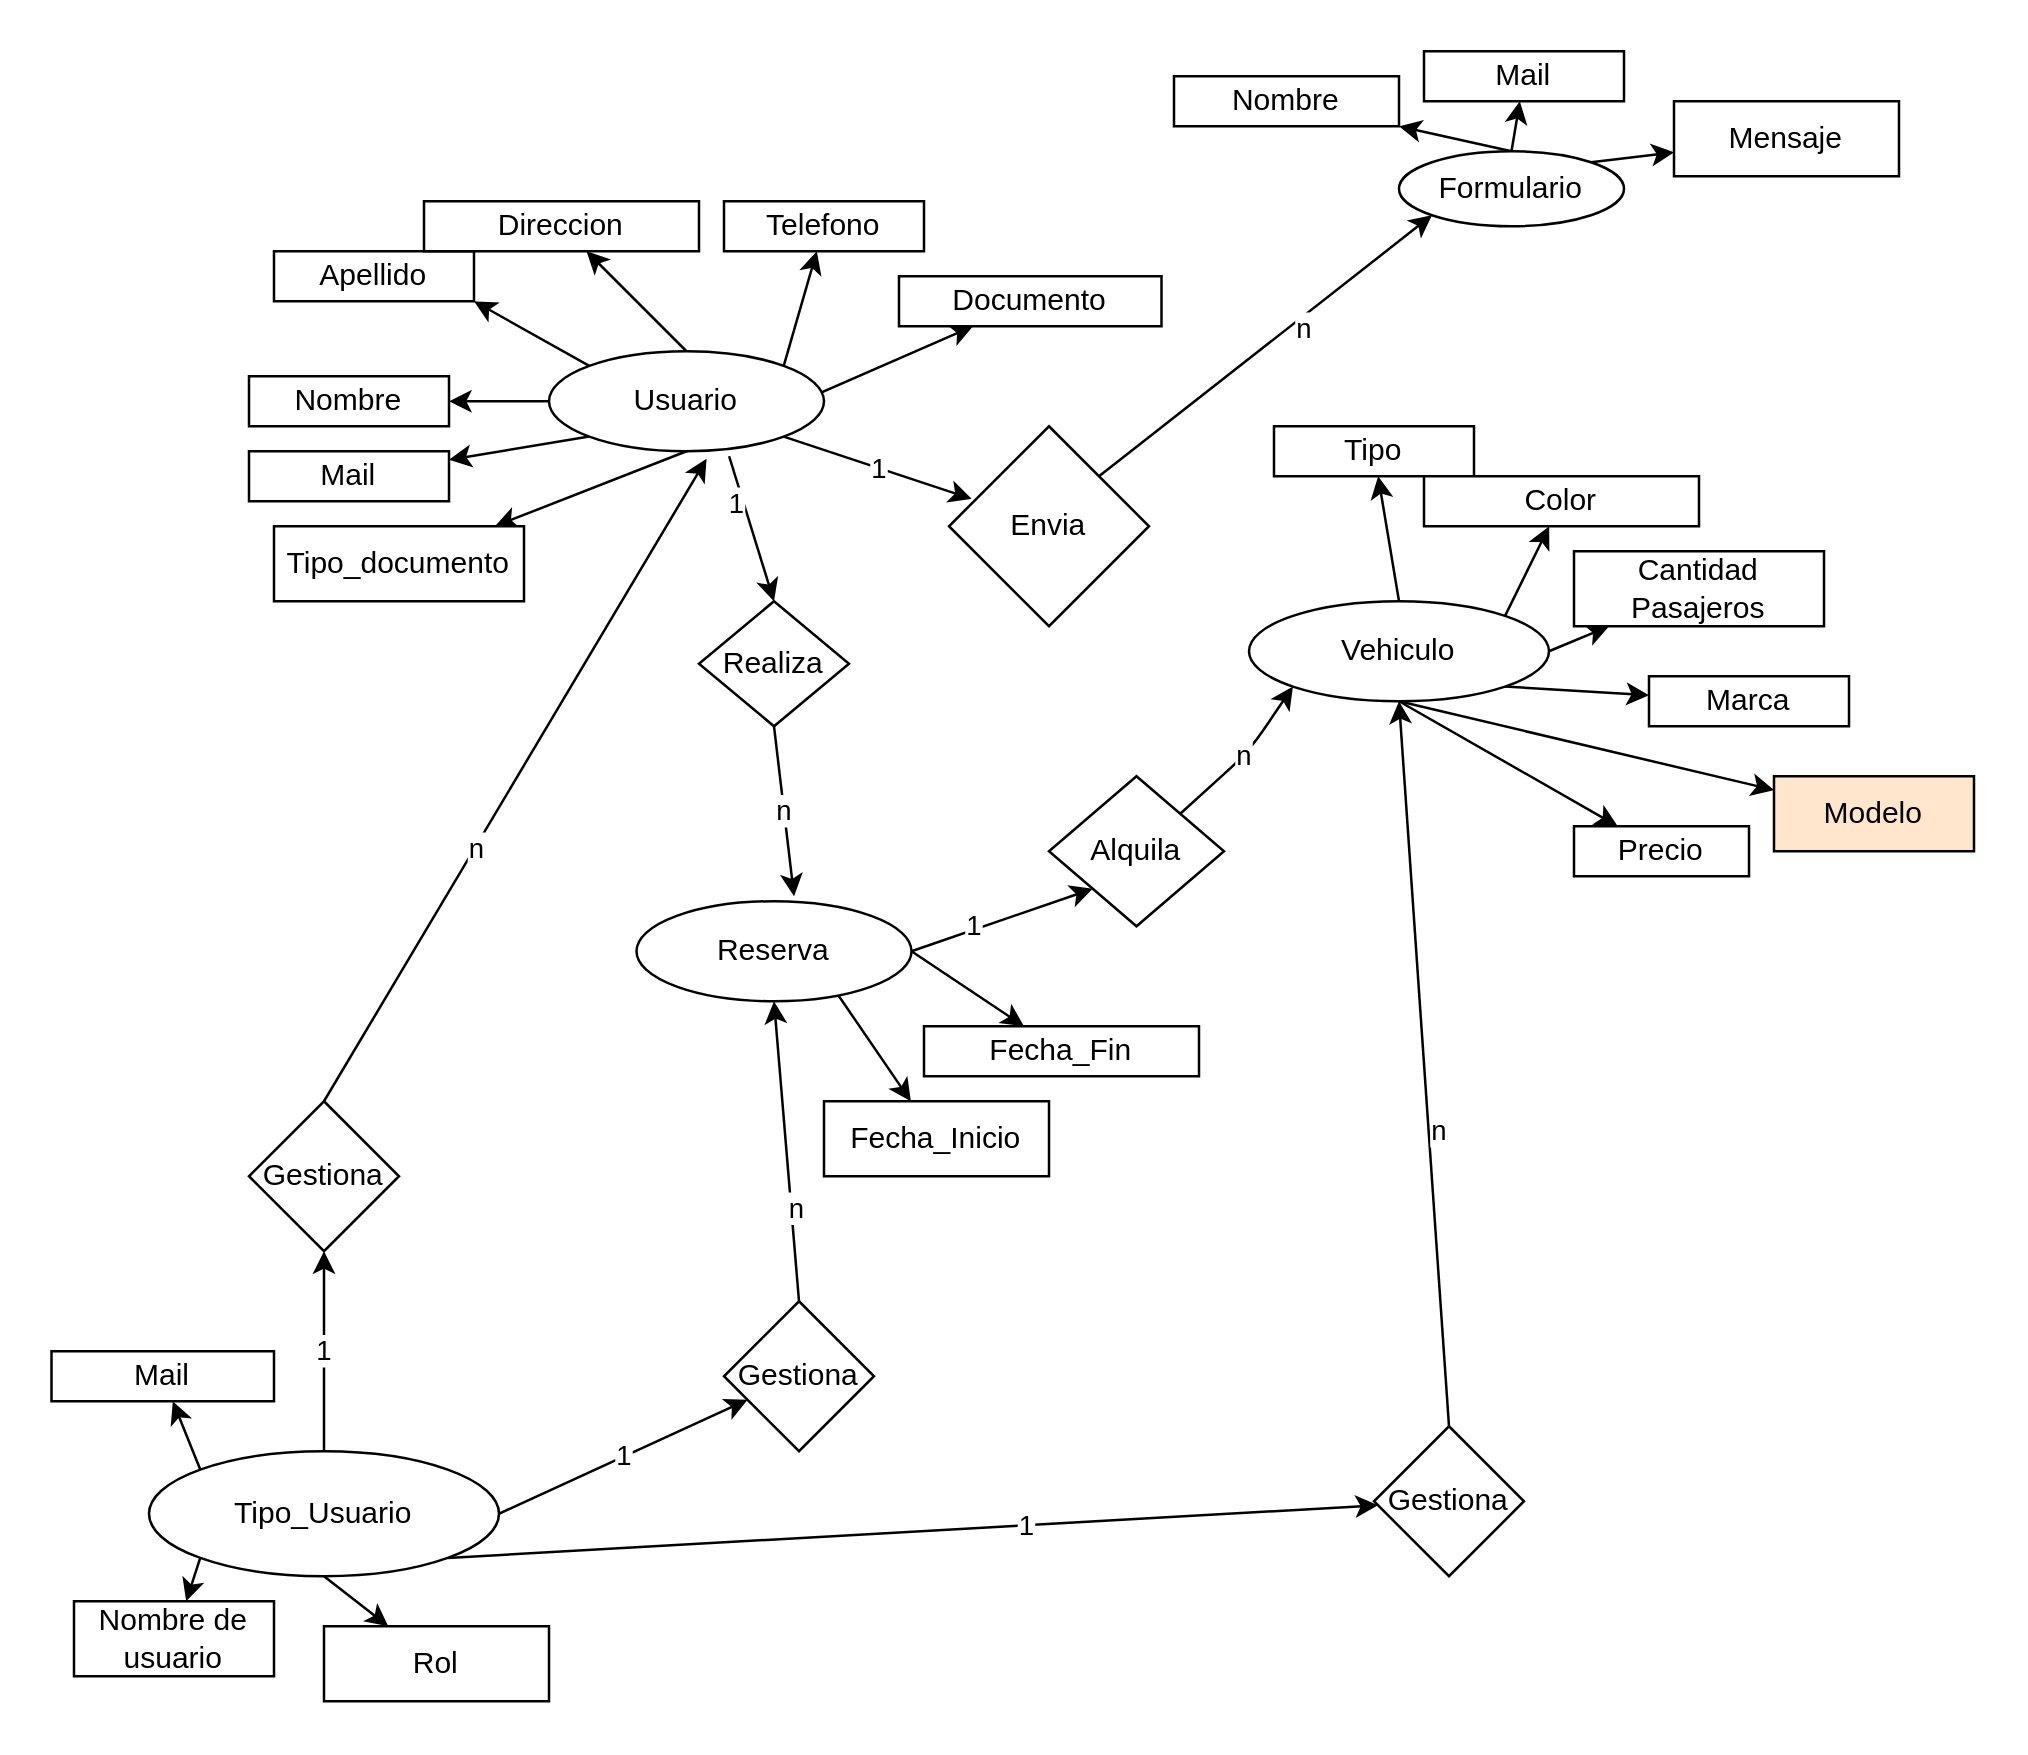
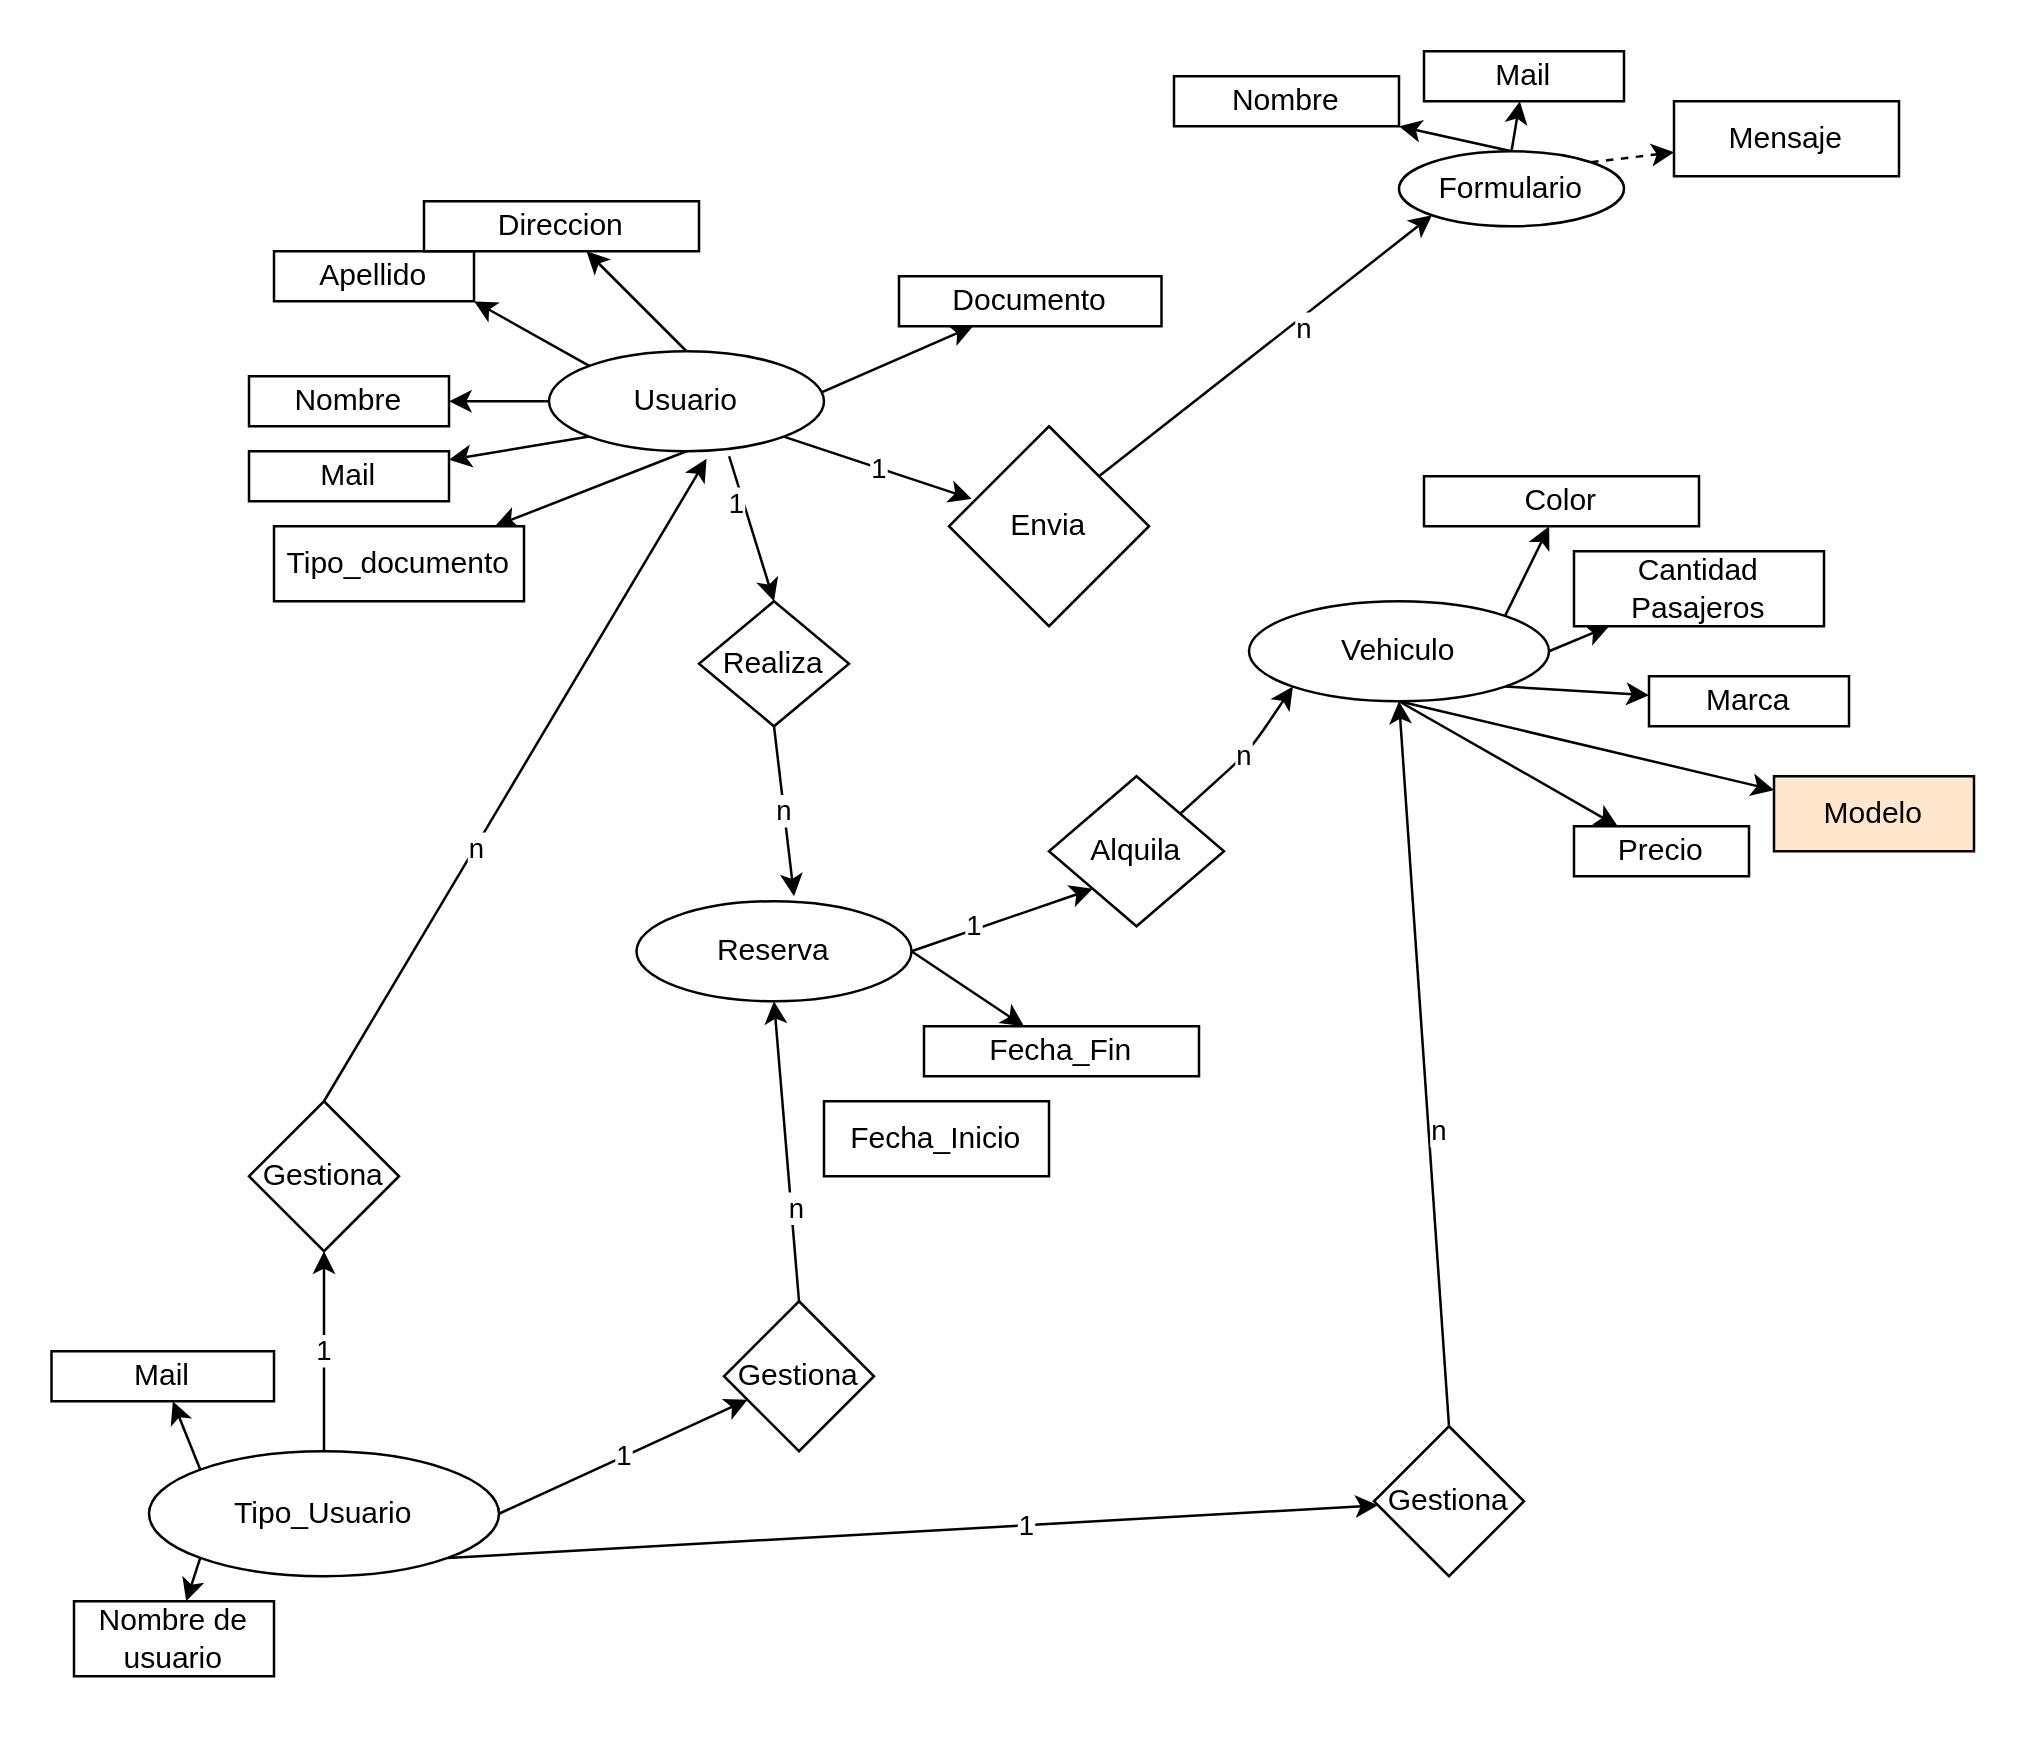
- <mxCell id="46" style="edgeStyle=none;html=1;exitX=1;exitY=0;exitDx=0;exitDy=0;" edge="1" parent="1" source="47" target="50"><mxGeometry relative="1" as="geometry"><mxPoint x="659" y="60" as="targetPoint" /></mxGeometry></mxCell>
+ <mxCell id="46" style="edgeStyle=none;html=1;exitX=1;exitY=0;exitDx=0;exitDy=0;dashed=1;" edge="1" parent="1" source="47" target="50"><mxGeometry relative="1" as="geometry"><mxPoint x="659" y="60" as="targetPoint" /></mxGeometry></mxCell>
- <mxCell id="16" value="Telefono" style="rounded=0;whiteSpace=wrap;html=1;" vertex="1" parent="1"><mxGeometry x="289" y="80" width="80" height="20" as="geometry" /></mxCell>
- <mxCell id="4" style="edgeStyle=none;html=1;exitX=1;exitY=0;exitDx=0;exitDy=0;" edge="1" parent="1" source="11" target="16"><mxGeometry relative="1" as="geometry"><mxPoint x="309" y="100" as="targetPoint" /></mxGeometry></mxCell>
- <mxCell id="27" value="Tipo" style="rounded=0;whiteSpace=wrap;html=1;" vertex="1" parent="1"><mxGeometry x="509" y="170" width="80" height="20" as="geometry" /></mxCell>
- <mxCell id="20" style="edgeStyle=none;html=1;exitX=0.5;exitY=0;exitDx=0;exitDy=0;" edge="1" parent="1" source="26" target="27"><mxGeometry relative="1" as="geometry"><mxPoint x="569" y="200" as="targetPoint" /></mxGeometry></mxCell>
- <mxCell id="33" style="edgeStyle=none;html=1;exitX=0.5;exitY=0;exitDx=0;exitDy=0;" edge="1" parent="1" source="37" target="38"><mxGeometry relative="1" as="geometry"><mxPoint x="229" y="350" as="targetPoint" /></mxGeometry></mxCell>
- <mxCell id="60" style="edgeStyle=none;html=1;exitX=0.5;exitY=1;exitDx=0;exitDy=0;" edge="1" parent="1" source="61" target="73"><mxGeometry relative="1" as="geometry"><mxPoint x="159" y="670" as="targetPoint" /></mxGeometry></mxCell>
- <mxCell id="73" value="Rol" style="rounded=0;whiteSpace=wrap;html=1;" vertex="1" parent="1"><mxGeometry x="129" y="650" width="90" height="30" as="geometry" /></mxCell>
